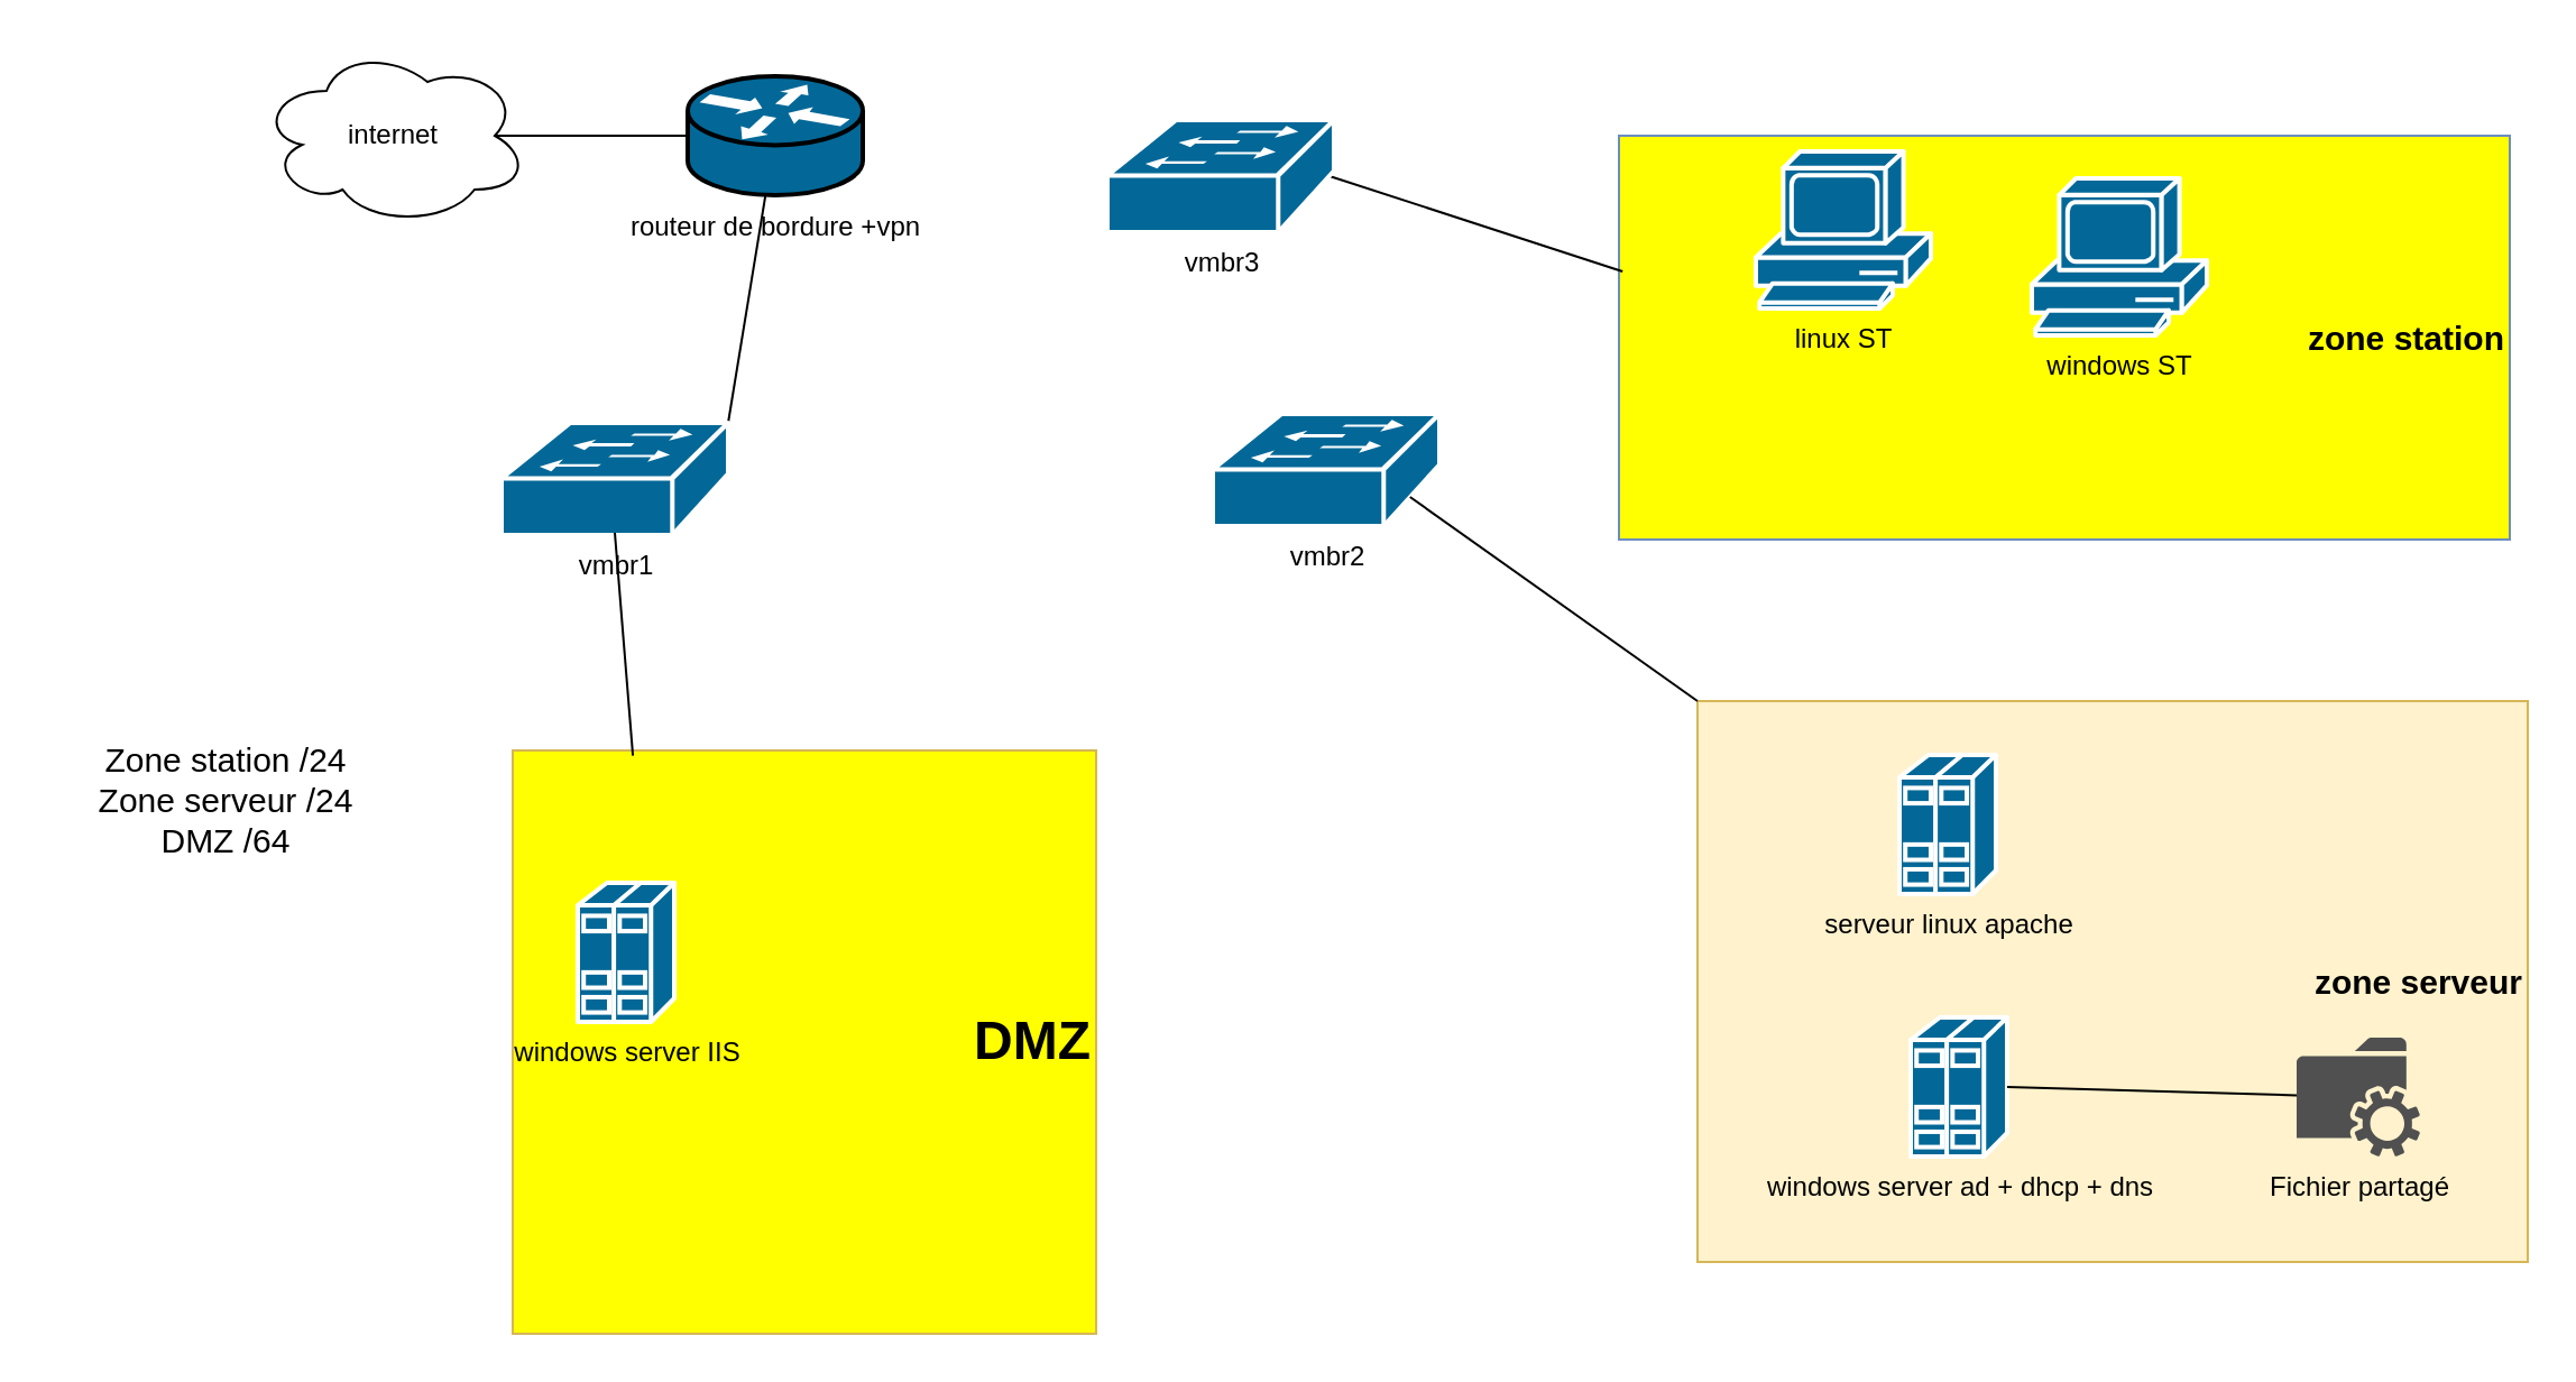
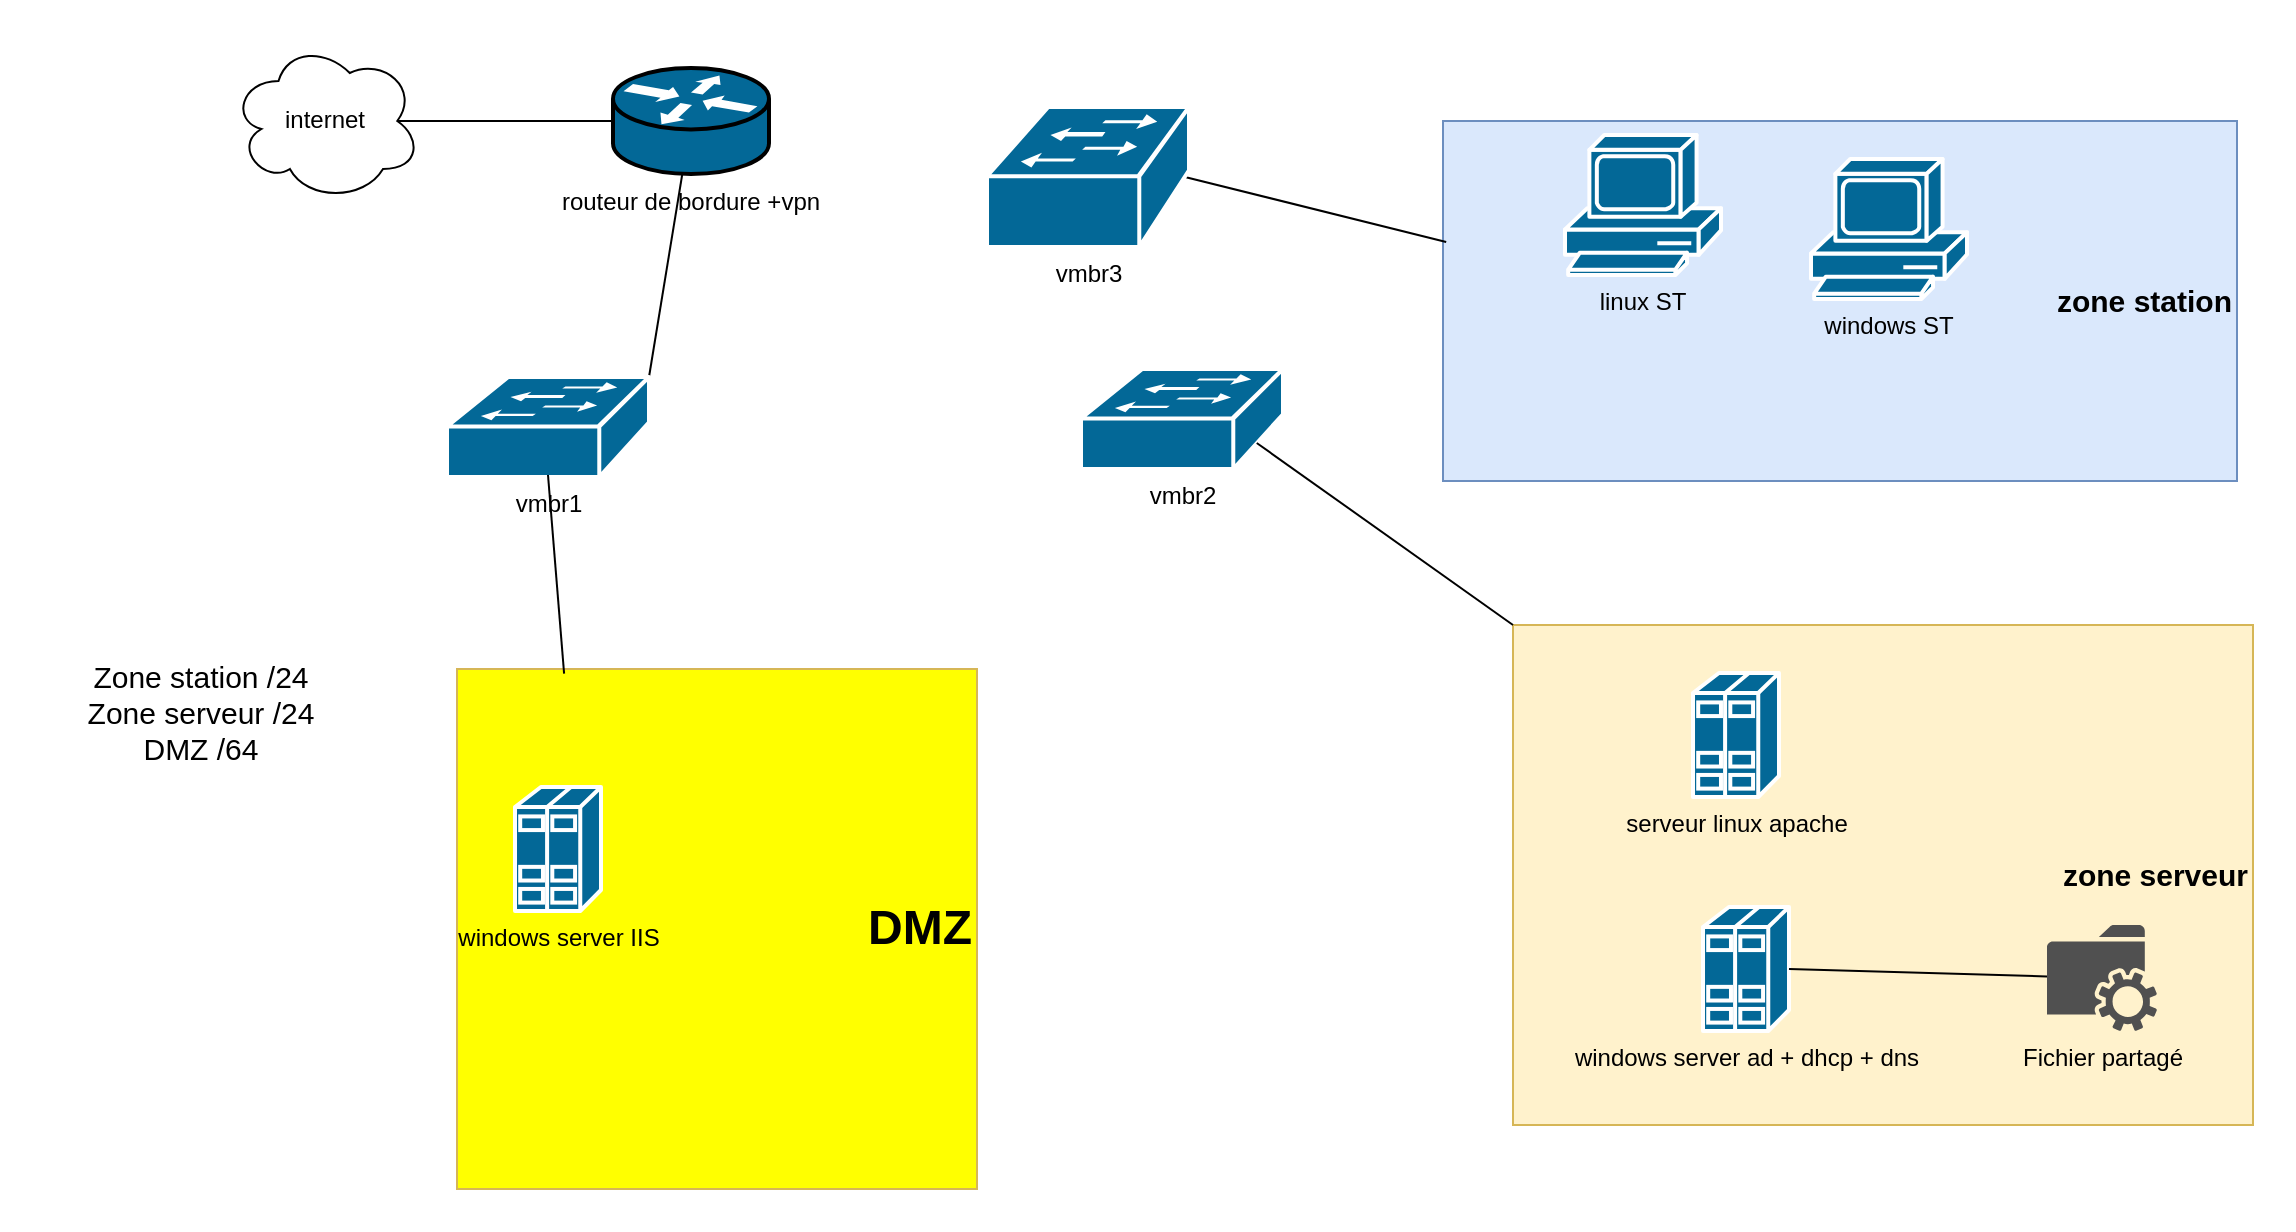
- <mxCell id="3" value="internet" style="ellipse;shape=cloud;whiteSpace=wrap;html=1;" parent="1" vertex="1"><mxGeometry x="115" y="20" width="120" height="80" as="geometry" /></mxCell>
+ <mxCell id="3" value="internet" style="ellipse;shape=cloud;whiteSpace=wrap;html=1;" parent="1" vertex="1"><mxGeometry x="115" y="20" width="95" height="80" as="geometry" /></mxCell>
- <mxCell id="25" value="vmbr3" style="shape=mxgraph.cisco.switches.workgroup_switch;sketch=0;html=1;pointerEvents=1;dashed=0;fillColor=#036897;strokeColor=#ffffff;strokeWidth=2;verticalLabelPosition=bottom;verticalAlign=top;align=center;outlineConnect=0;" vertex="1" parent="1"><mxGeometry x="493" y="53" width="101" height="50" as="geometry" /></mxCell>
+ <mxCell id="25" value="vmbr3" style="shape=mxgraph.cisco.switches.workgroup_switch;sketch=0;html=1;pointerEvents=1;dashed=0;fillColor=#036897;strokeColor=#ffffff;strokeWidth=2;verticalLabelPosition=bottom;verticalAlign=top;align=center;outlineConnect=0;" vertex="1" parent="1"><mxGeometry x="493" y="53" width="101" height="70" as="geometry" /></mxCell>
- <mxCell id="12" value="&lt;font size=&quot;1&quot; style=&quot;&quot;&gt;&lt;b style=&quot;font-size: 15px;&quot;&gt;zone station&lt;/b&gt;&lt;/font&gt;" style="rounded=0;whiteSpace=wrap;html=1;fillColor=#ffff00;strokeColor=#6c8ebf;align=right;" parent="11" vertex="1"><mxGeometry width="397" height="180" as="geometry" /></mxCell>
+ <mxCell id="12" value="&lt;font size=&quot;1&quot; style=&quot;&quot;&gt;&lt;b style=&quot;font-size: 15px;&quot;&gt;zone station&lt;/b&gt;&lt;/font&gt;" style="rounded=0;whiteSpace=wrap;html=1;fillColor=#dae8fc;strokeColor=#6c8ebf;align=right;" parent="11" vertex="1"><mxGeometry width="397" height="180" as="geometry" /></mxCell>
